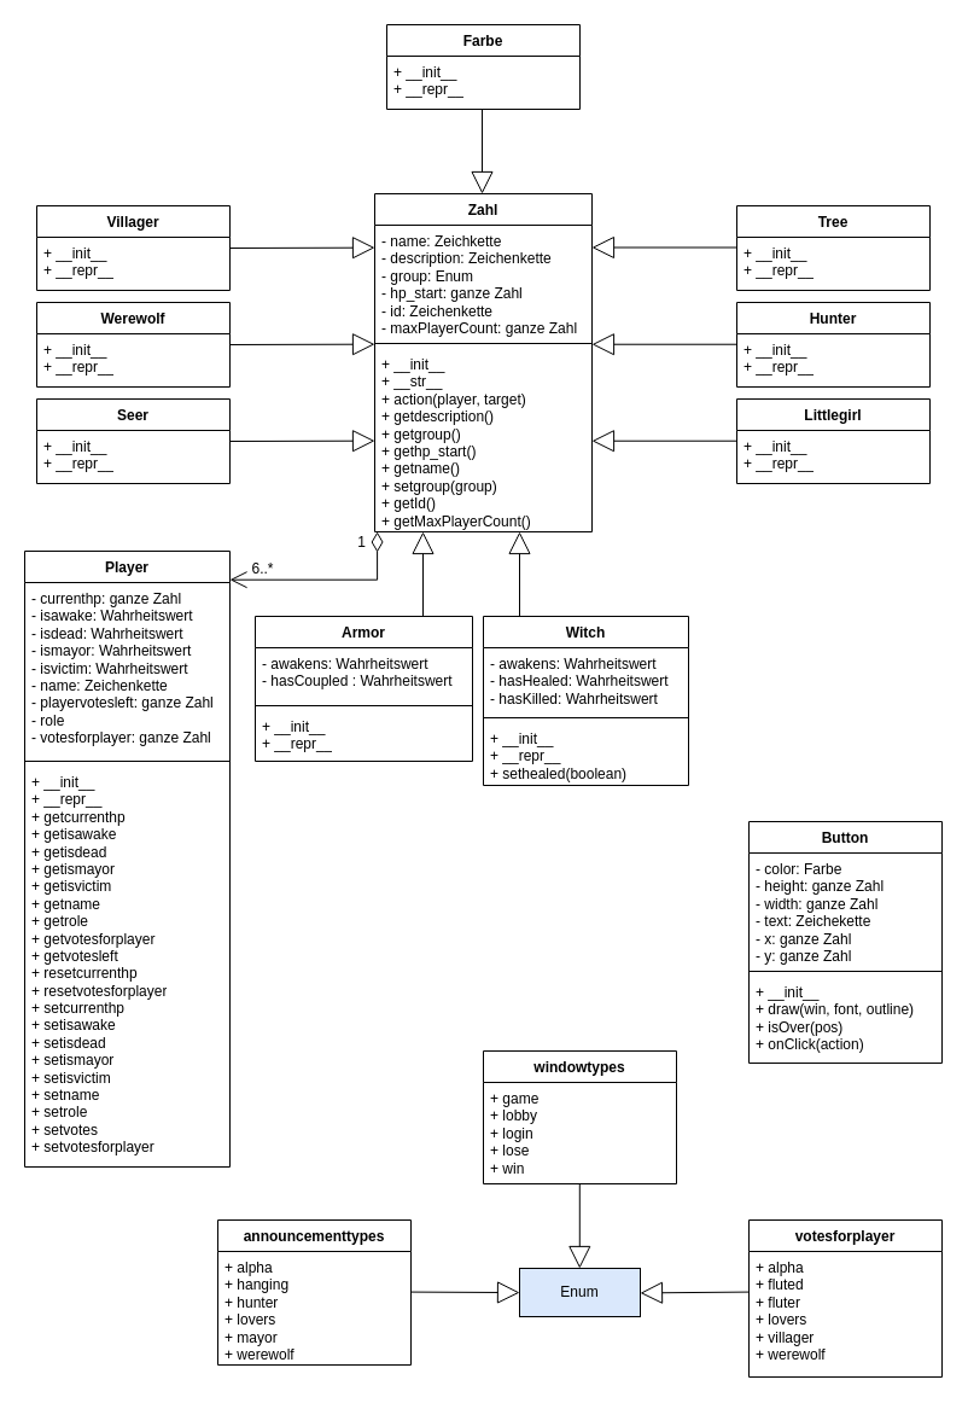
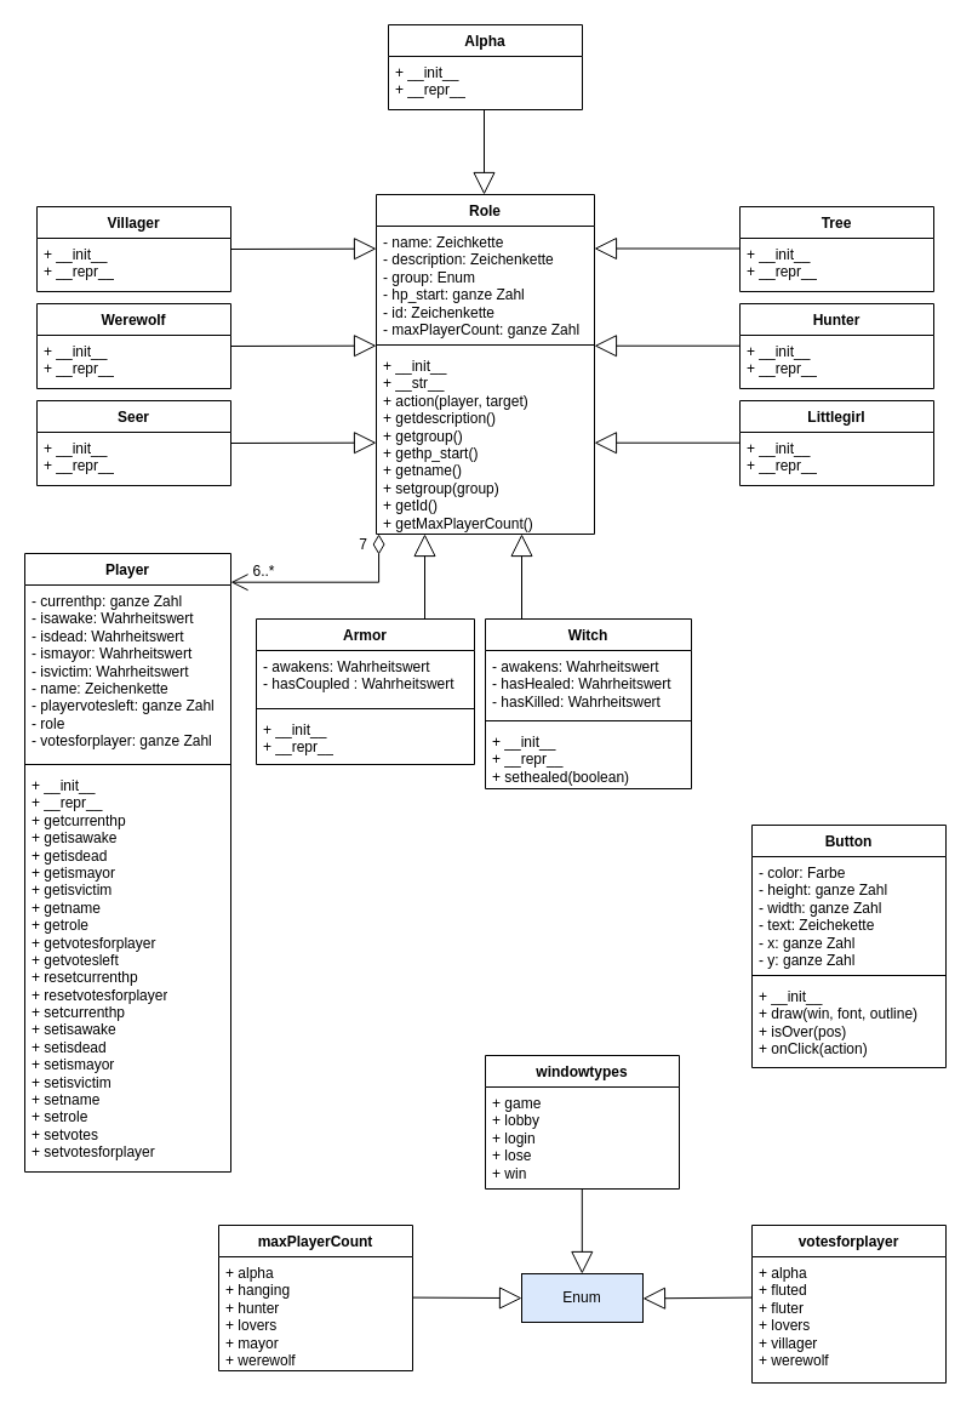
- <mxCell id="25" value="Farbe" style="swimlane;fontStyle=1;align=center;verticalAlign=top;childLayout=stackLayout;horizontal=1;startSize=26;horizontalStack=0;resizeParent=1;resizeParentMax=0;resizeLast=0;collapsible=1;marginBottom=0;whiteSpace=wrap;html=1;" parent="1" vertex="1"><mxGeometry x="320" y="20" width="160" height="70" as="geometry" /></mxCell>
+ <mxCell id="25" value="Alpha" style="swimlane;fontStyle=1;align=center;verticalAlign=top;childLayout=stackLayout;horizontal=1;startSize=26;horizontalStack=0;resizeParent=1;resizeParentMax=0;resizeLast=0;collapsible=1;marginBottom=0;whiteSpace=wrap;html=1;" parent="1" vertex="1"><mxGeometry x="320" y="20" width="160" height="70" as="geometry" /></mxCell>
- <mxCell id="2" value="Zahl" style="swimlane;fontStyle=1;align=center;verticalAlign=top;childLayout=stackLayout;horizontal=1;startSize=26;horizontalStack=0;resizeParent=1;resizeParentMax=0;resizeLast=0;collapsible=1;marginBottom=0;whiteSpace=wrap;html=1;" parent="1" vertex="1"><mxGeometry x="310" y="160" width="180" height="280" as="geometry" /></mxCell>
+ <mxCell id="2" value="Role" style="swimlane;fontStyle=1;align=center;verticalAlign=top;childLayout=stackLayout;horizontal=1;startSize=26;horizontalStack=0;resizeParent=1;resizeParentMax=0;resizeLast=0;collapsible=1;marginBottom=0;whiteSpace=wrap;html=1;" parent="1" vertex="1"><mxGeometry x="310" y="160" width="180" height="280" as="geometry" /></mxCell>
- <mxCell id="57" value="1" style="text;html=1;align=center;verticalAlign=middle;resizable=0;points=[];autosize=1;strokeColor=none;fillColor=none;" vertex="1" parent="1"><mxGeometry x="284" y="434" width="30" height="30" as="geometry" /></mxCell>
+ <mxCell id="57" value="7" style="text;html=1;align=center;verticalAlign=middle;resizable=0;points=[];autosize=1;strokeColor=none;fillColor=none;" vertex="1" parent="1"><mxGeometry x="284" y="434" width="30" height="30" as="geometry" /></mxCell>
- <mxCell id="14" value="announcementtypes" style="swimlane;fontStyle=1;align=center;verticalAlign=top;childLayout=stackLayout;horizontal=1;startSize=26;horizontalStack=0;resizeParent=1;resizeParentMax=0;resizeLast=0;collapsible=1;marginBottom=0;whiteSpace=wrap;html=1;" parent="1" vertex="1"><mxGeometry x="180" y="1010" width="160" height="120" as="geometry" /></mxCell>
+ <mxCell id="14" value="maxPlayerCount" style="swimlane;fontStyle=1;align=center;verticalAlign=top;childLayout=stackLayout;horizontal=1;startSize=26;horizontalStack=0;resizeParent=1;resizeParentMax=0;resizeLast=0;collapsible=1;marginBottom=0;whiteSpace=wrap;html=1;" parent="1" vertex="1"><mxGeometry x="180" y="1010" width="160" height="120" as="geometry" /></mxCell>
